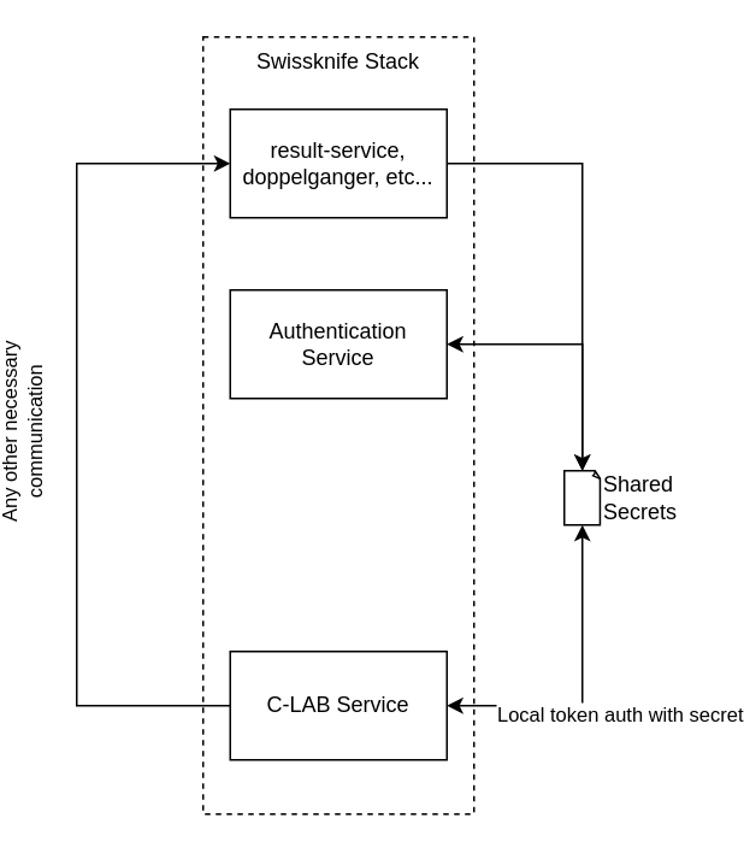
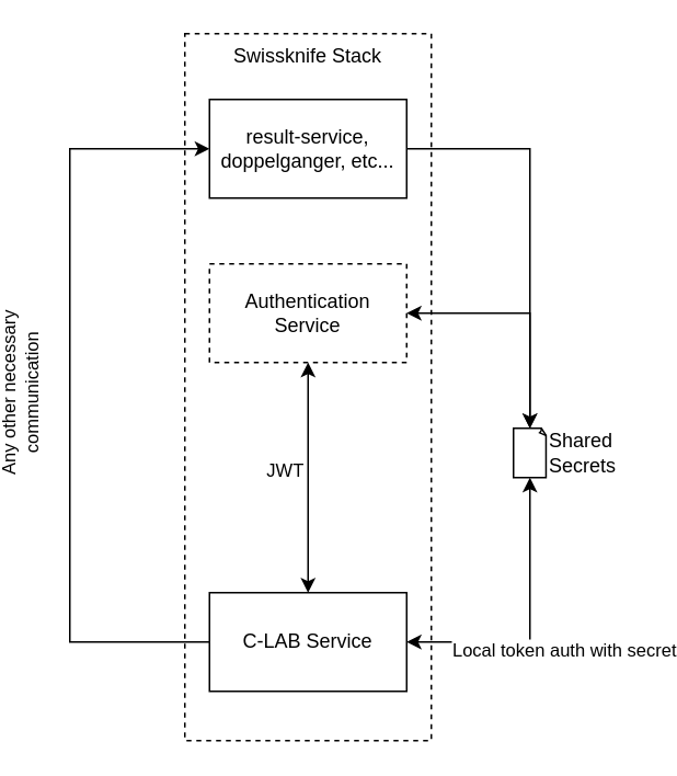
- <mxCell id="7" value="Authentication Service" style="rounded=0;whiteSpace=wrap;html=1;" vertex="1" parent="1"><mxGeometry x="105" y="160" width="120" height="60" as="geometry" /></mxCell>
+ <mxCell id="7" value="Authentication Service" style="rounded=0;whiteSpace=wrap;html=1;dashed=1;" vertex="1" parent="1"><mxGeometry x="105" y="160" width="120" height="60" as="geometry" /></mxCell>
+ <mxCell id="5" style="edgeStyle=orthogonalEdgeStyle;rounded=0;orthogonalLoop=1;jettySize=auto;html=1;entryX=0.5;entryY=0;entryDx=0;entryDy=0;startArrow=classic;startFill=1;" edge="1" parent="1" source="7" target="10"><mxGeometry relative="1" as="geometry" /></mxCell>
+ <mxCell id="6" value="JWT" style="edgeLabel;html=1;align=center;verticalAlign=middle;resizable=0;points=[];" vertex="1" connectable="0" parent="5"><mxGeometry x="-0.069" y="1" relative="1" as="geometry"><mxPoint x="-16" as="offset" /></mxGeometry></mxCell>
